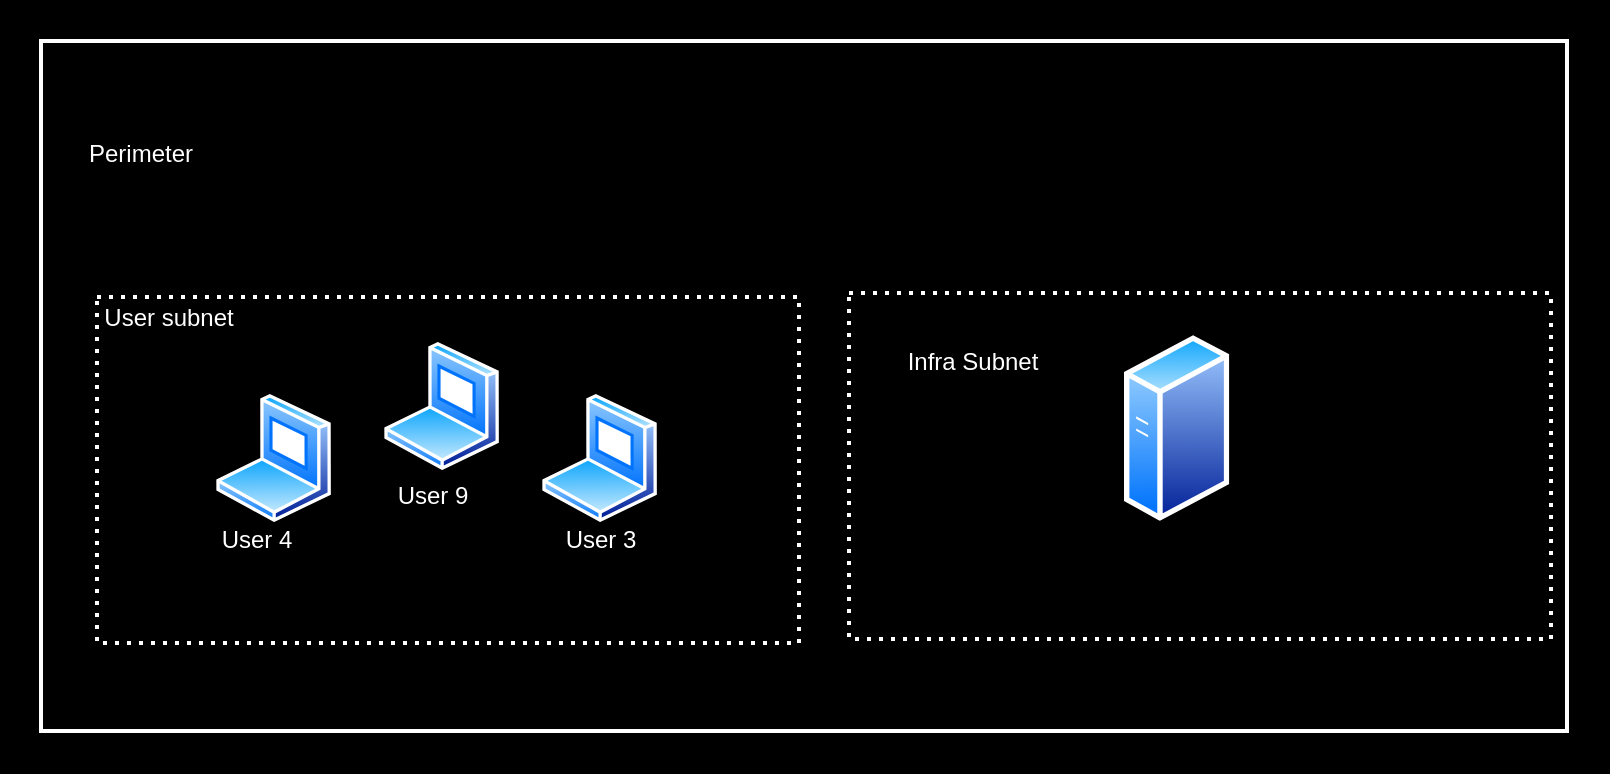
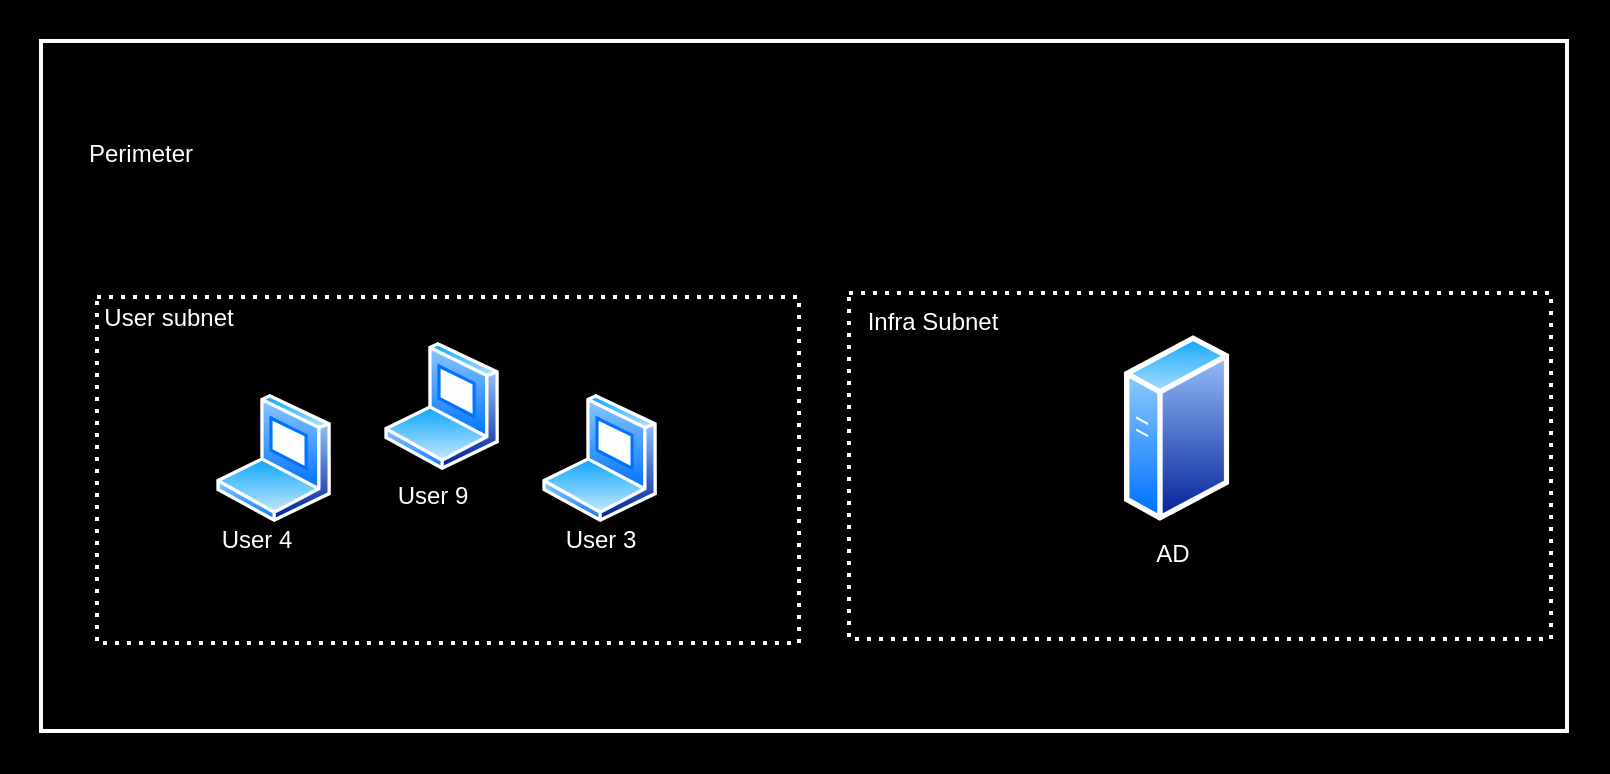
- <mxCell id="14" value="&lt;font color=&quot;#ffffff&quot;&gt;Infra Subnet&lt;/font&gt;" style="text;html=1;align=center;verticalAlign=middle;resizable=0;points=[];autosize=1;strokeColor=none;fillColor=none;" vertex="1" parent="1"><mxGeometry x="444" y="168" width="83" height="26" as="geometry" /></mxCell>
+ <mxCell id="14" value="&lt;font color=&quot;#ffffff&quot;&gt;Infra Subnet&lt;/font&gt;" style="text;html=1;align=center;verticalAlign=middle;resizable=0;points=[];autosize=1;strokeColor=none;fillColor=none;" vertex="1" parent="1"><mxGeometry x="424" y="148" width="83" height="26" as="geometry" /></mxCell>
+ <mxCell id="15" value="&lt;font color=&quot;#ffffff&quot;&gt;AD&lt;/font&gt;" style="text;html=1;align=center;verticalAlign=middle;resizable=0;points=[];autosize=1;strokeColor=none;fillColor=none;" vertex="1" parent="1"><mxGeometry x="568" y="264" width="35" height="26" as="geometry" /></mxCell>
